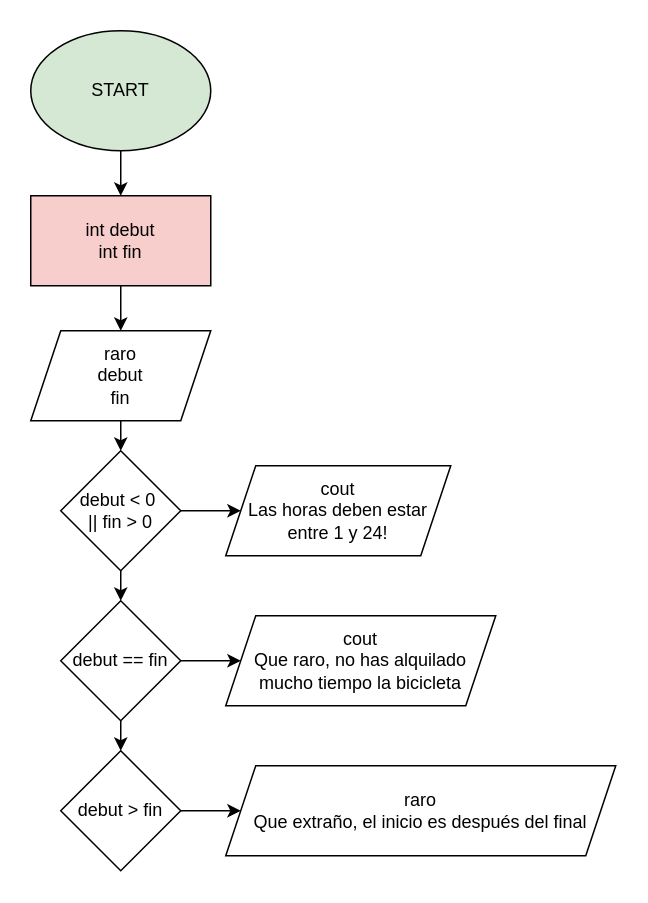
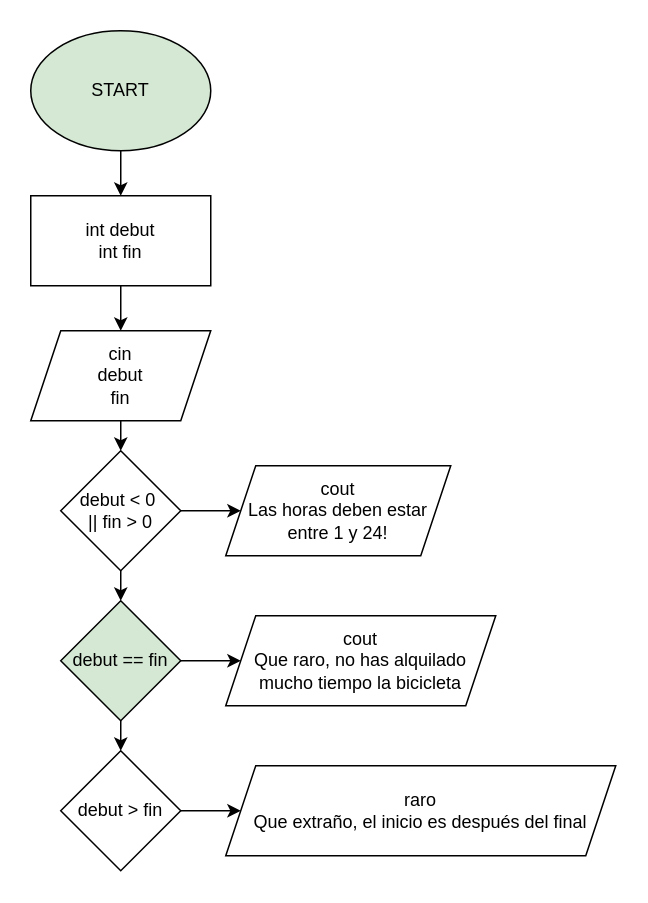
- <mxCell id="4" value="int debut&lt;div&gt;int fin&lt;/div&gt;" style="rounded=0;whiteSpace=wrap;html=1;fillColor=#f8cecc;" vertex="1" parent="1"><mxGeometry x="20" y="130" width="120" height="60" as="geometry" /></mxCell>
+ <mxCell id="4" value="int debut&lt;div&gt;int fin&lt;/div&gt;" style="rounded=0;whiteSpace=wrap;html=1;" vertex="1" parent="1"><mxGeometry x="20" y="130" width="120" height="60" as="geometry" /></mxCell>
- <mxCell id="6" value="raro&lt;div&gt;debut&lt;div&gt;fin&lt;/div&gt;&lt;/div&gt;" style="shape=parallelogram;perimeter=parallelogramPerimeter;whiteSpace=wrap;html=1;fixedSize=1;" vertex="1" parent="1"><mxGeometry x="20" y="220" width="120" height="60" as="geometry" /></mxCell>
+ <mxCell id="6" value="cin&lt;div&gt;debut&lt;div&gt;fin&lt;/div&gt;&lt;/div&gt;" style="shape=parallelogram;perimeter=parallelogramPerimeter;whiteSpace=wrap;html=1;fixedSize=1;" vertex="1" parent="1"><mxGeometry x="20" y="220" width="120" height="60" as="geometry" /></mxCell>
- <mxCell id="12" value="debut ==&amp;nbsp;&lt;span style=&quot;background-color: initial;&quot;&gt;fin&lt;/span&gt;" style="rhombus;whiteSpace=wrap;html=1;" vertex="1" parent="1"><mxGeometry x="40" y="400" width="80" height="80" as="geometry" /></mxCell>
+ <mxCell id="12" value="debut ==&amp;nbsp;&lt;span style=&quot;background-color: initial;&quot;&gt;fin&lt;/span&gt;" style="rhombus;whiteSpace=wrap;html=1;fillColor=#d5e8d4;" vertex="1" parent="1"><mxGeometry x="40" y="400" width="80" height="80" as="geometry" /></mxCell>
